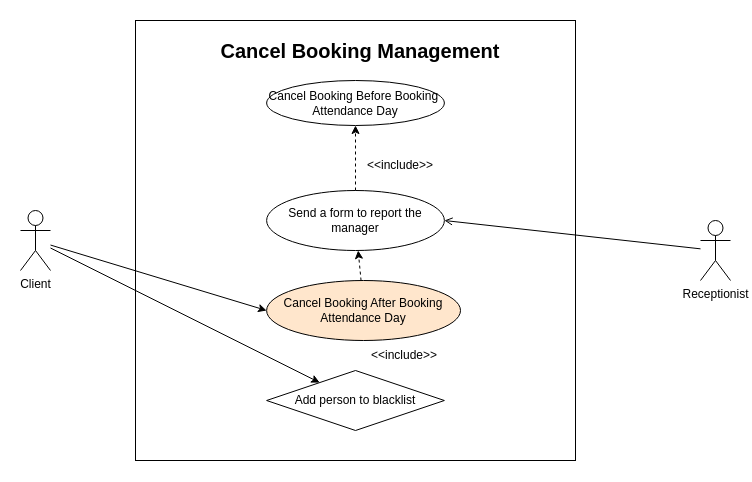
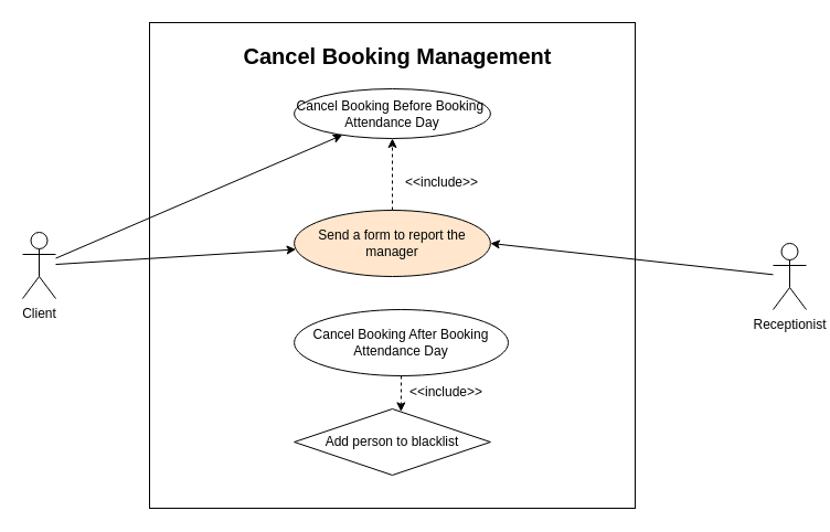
- <mxCell id="6" value="Send a form to report the manager" style="ellipse;whiteSpace=wrap;html=1;" vertex="1" parent="1"><mxGeometry x="266.12" y="190" width="177.75" height="60" as="geometry" /></mxCell>
+ <mxCell id="6" value="Send a form to report the manager" style="ellipse;whiteSpace=wrap;html=1;fillColor=#ffe6cc;" vertex="1" parent="1"><mxGeometry x="266.12" y="190" width="177.75" height="60" as="geometry" /></mxCell>
- <mxCell id="11" value="" style="endArrow=open;html=1;rounded=0;entryX=1;entryY=0.5;entryDx=0;entryDy=0;" edge="1" parent="1" source="9" target="6"><mxGeometry width="50" height="50" relative="1" as="geometry"><mxPoint x="350" y="260" as="sourcePoint" /><mxPoint x="400" y="210" as="targetPoint" /></mxGeometry></mxCell>
+ <mxCell id="11" value="" style="endArrow=classic;html=1;rounded=0;entryX=1;entryY=0.5;entryDx=0;entryDy=0;" edge="1" parent="1" source="9" target="6"><mxGeometry width="50" height="50" relative="1" as="geometry"><mxPoint x="350" y="260" as="sourcePoint" /><mxPoint x="400" y="210" as="targetPoint" /></mxGeometry></mxCell>
- <mxCell id="14" value="" style="endArrow=classic;html=1;rounded=0;dashed=1;" edge="1" parent="1" source="5" target="6"><mxGeometry width="50" height="50" relative="1" as="geometry"><mxPoint x="350" y="260" as="sourcePoint" /><mxPoint x="354" y="372" as="targetPoint" /></mxGeometry></mxCell>
+ <mxCell id="14" value="" style="endArrow=classic;html=1;rounded=0;entryX=0.544;entryY=0.04;entryDx=0;entryDy=0;entryPerimeter=0;dashed=1;" edge="1" parent="1" source="5" target="4"><mxGeometry width="50" height="50" relative="1" as="geometry"><mxPoint x="350" y="260" as="sourcePoint" /><mxPoint x="354" y="372" as="targetPoint" /></mxGeometry></mxCell>
- <mxCell id="12" value="" style="endArrow=classic;html=1;rounded=0;entryX=0;entryY=0.5;entryDx=0;entryDy=0;" edge="1" parent="1" source="8" target="5"><mxGeometry width="50" height="50" relative="1" as="geometry"><mxPoint x="350" y="260" as="sourcePoint" /><mxPoint x="400" y="210" as="targetPoint" /></mxGeometry></mxCell>
+ <mxCell id="12" value="" style="endArrow=classic;html=1;rounded=0;" edge="1" parent="1" source="8" target="6"><mxGeometry width="50" height="50" relative="1" as="geometry"><mxPoint x="350" y="260" as="sourcePoint" /><mxPoint x="400" y="210" as="targetPoint" /></mxGeometry></mxCell>
- <mxCell id="5" value="Cancel Booking After Booking Attendance Day" style="ellipse;whiteSpace=wrap;html=1;fillColor=#ffe6cc;" vertex="1" parent="1"><mxGeometry x="266.12" y="280" width="193.88" height="60" as="geometry" /></mxCell>
+ <mxCell id="5" value="Cancel Booking After Booking Attendance Day" style="ellipse;whiteSpace=wrap;html=1;" vertex="1" parent="1"><mxGeometry x="266.12" y="280" width="193.88" height="60" as="geometry" /></mxCell>
- <mxCell id="10" value="" style="endArrow=classic;html=1;rounded=0;" edge="1" parent="1" source="8" target="4"><mxGeometry width="50" height="50" relative="1" as="geometry"><mxPoint x="350" y="260" as="sourcePoint" /><mxPoint x="400" y="210" as="targetPoint" /></mxGeometry></mxCell>
+ <mxCell id="10" value="" style="endArrow=classic;html=1;rounded=0;" edge="1" parent="1" source="8" target="7"><mxGeometry width="50" height="50" relative="1" as="geometry"><mxPoint x="350" y="260" as="sourcePoint" /><mxPoint x="400" y="210" as="targetPoint" /></mxGeometry></mxCell>
